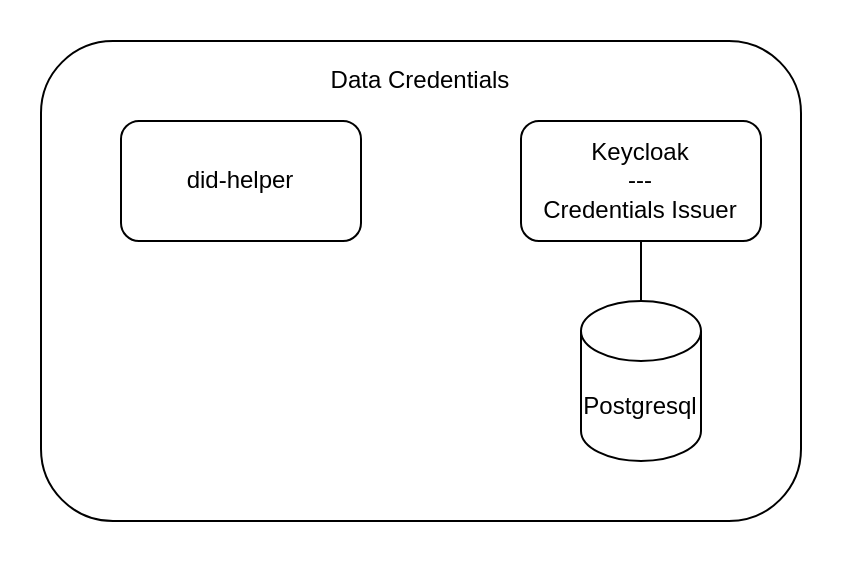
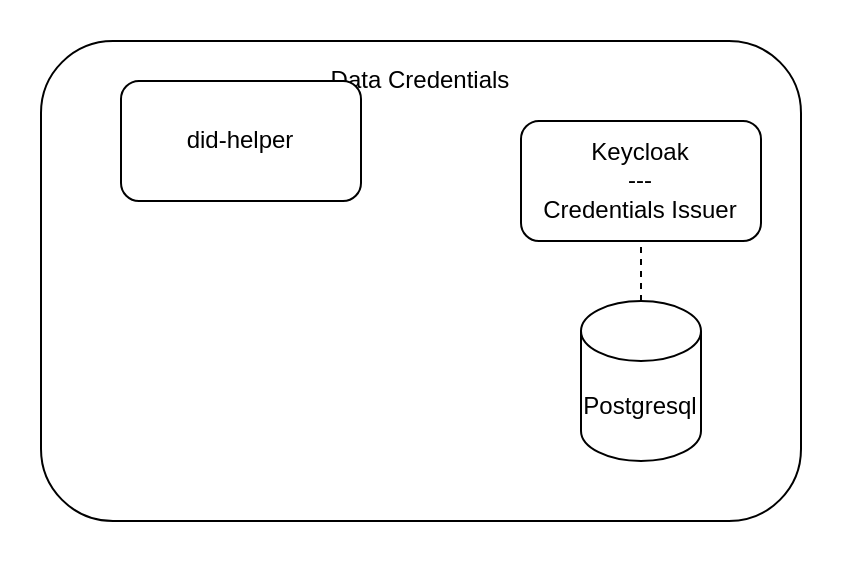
- <mxCell id="3" value="did-helper" style="rounded=1;whiteSpace=wrap;html=1;" vertex="1" parent="1"><mxGeometry x="60" y="60" width="120" height="60" as="geometry" /></mxCell>
+ <mxCell id="3" value="did-helper" style="rounded=1;whiteSpace=wrap;html=1;" vertex="1" parent="1"><mxGeometry x="60" y="40" width="120" height="60" as="geometry" /></mxCell>
- <mxCell id="6" value="" style="endArrow=none;html=1;rounded=0;entryX=0.5;entryY=1;entryDx=0;entryDy=0;" edge="1" parent="1" source="5" target="4"><mxGeometry width="50" height="50" relative="1" as="geometry"><mxPoint x="170" y="220" as="sourcePoint" /><mxPoint x="220" y="170" as="targetPoint" /></mxGeometry></mxCell>
+ <mxCell id="6" value="" style="endArrow=none;html=1;rounded=0;entryX=0.5;entryY=1;entryDx=0;entryDy=0;dashed=1;" edge="1" parent="1" source="5" target="4"><mxGeometry width="50" height="50" relative="1" as="geometry"><mxPoint x="170" y="220" as="sourcePoint" /><mxPoint x="220" y="170" as="targetPoint" /></mxGeometry></mxCell>
